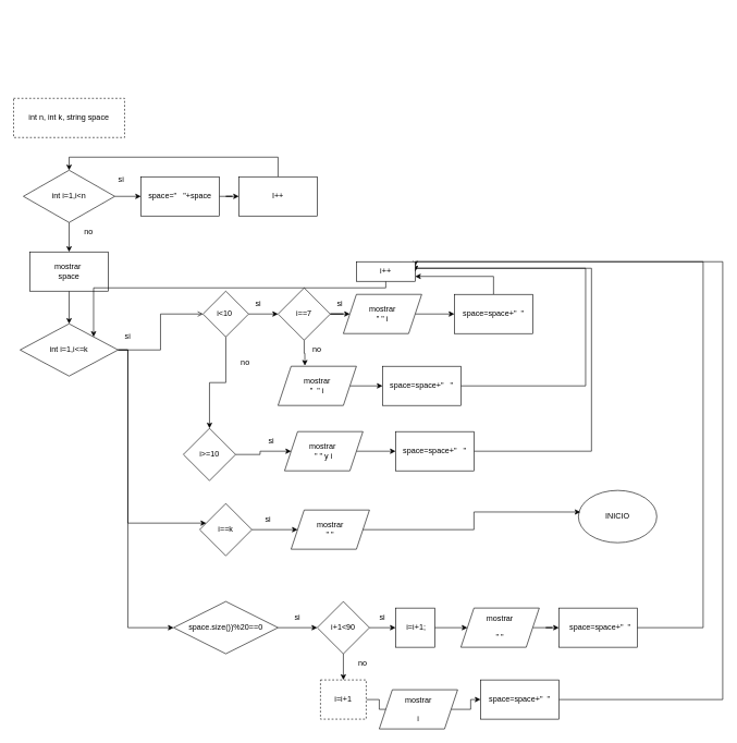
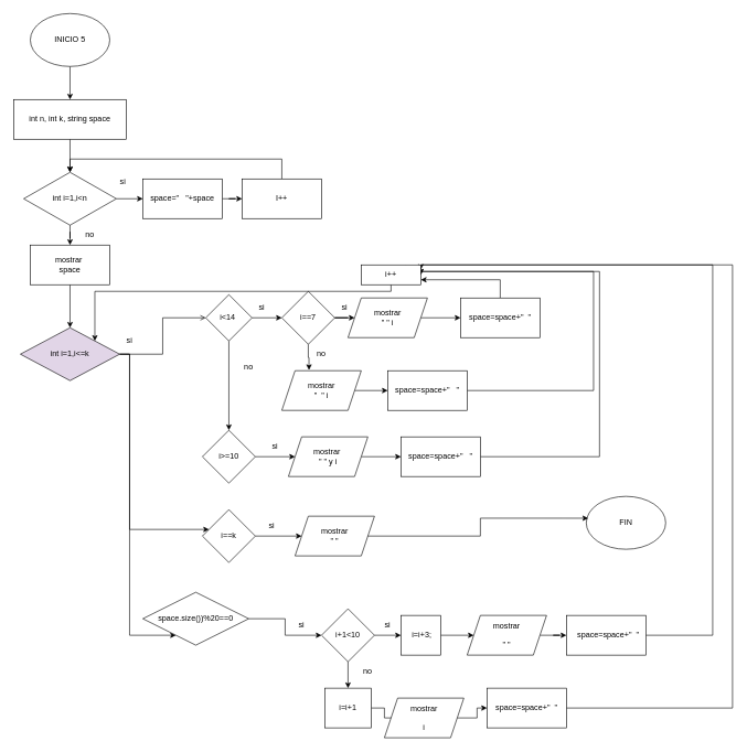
+ <mxCell id="3" value="INICIO 5" style="ellipse;whiteSpace=wrap;html=1;" vertex="1" parent="1"><mxGeometry x="45" y="20" width="120" height="80" as="geometry" /></mxCell>
+ <mxCell id="2" value="" style="edgeStyle=orthogonalEdgeStyle;rounded=0;orthogonalLoop=1;jettySize=auto;html=1;" edge="1" parent="1" source="3" target="5"><mxGeometry relative="1" as="geometry" /></mxCell>
- <mxCell id="5" value="int n, int k,&amp;nbsp;string space" style="whiteSpace=wrap;html=1;dashed=1;" vertex="1" parent="1"><mxGeometry x="20" y="150" width="170" height="60" as="geometry" /></mxCell>
+ <mxCell id="5" value="int n, int k,&amp;nbsp;string space" style="whiteSpace=wrap;html=1;" vertex="1" parent="1"><mxGeometry x="20" y="150" width="170" height="60" as="geometry" /></mxCell>
+ <mxCell id="4" value="" style="edgeStyle=orthogonalEdgeStyle;rounded=0;orthogonalLoop=1;jettySize=auto;html=1;" edge="1" parent="1" source="5" target="8"><mxGeometry relative="1" as="geometry" /></mxCell>
- <mxCell id="14" value="mostrar&amp;nbsp;&lt;div&gt;space&lt;/div&gt;" style="whiteSpace=wrap;html=1;" vertex="1" parent="1"><mxGeometry x="45" y="385" width="120" height="60" as="geometry" /></mxCell>
+ <mxCell id="14" value="mostrar&amp;nbsp;&lt;div&gt;space&lt;/div&gt;" style="whiteSpace=wrap;html=1;" vertex="1" parent="1"><mxGeometry x="45" y="370" width="120" height="60" as="geometry" /></mxCell>
- <mxCell id="21" value="i&amp;lt;10&amp;nbsp;" style="rhombus;whiteSpace=wrap;html=1;" vertex="1" parent="1"><mxGeometry x="310" y="445" width="70" height="70" as="geometry" /></mxCell>
+ <mxCell id="21" value="i&amp;lt;14&amp;nbsp;" style="rhombus;whiteSpace=wrap;html=1;" vertex="1" parent="1"><mxGeometry x="310" y="445" width="70" height="70" as="geometry" /></mxCell>
- <mxCell id="18" value="int i=1,i&amp;lt;=k" style="rhombus;whiteSpace=wrap;html=1;" vertex="1" parent="1"><mxGeometry x="30" y="495" width="150" height="80" as="geometry" /></mxCell>
+ <mxCell id="18" value="int i=1,i&amp;lt;=k" style="rhombus;whiteSpace=wrap;html=1;fillColor=#e1d5e7;" vertex="1" parent="1"><mxGeometry x="30" y="495" width="150" height="80" as="geometry" /></mxCell>
- <mxCell id="34" value="i&amp;gt;=10" style="rhombus;whiteSpace=wrap;html=1;" vertex="1" parent="1"><mxGeometry x="280" y="655" width="80" height="80" as="geometry" /></mxCell>
+ <mxCell id="34" value="i&amp;gt;=10" style="rhombus;whiteSpace=wrap;html=1;" vertex="1" parent="1"><mxGeometry x="305" y="650" width="80" height="80" as="geometry" /></mxCell>
- <mxCell id="42" value="INICIO" style="ellipse;whiteSpace=wrap;html=1;" vertex="1" parent="1"><mxGeometry x="885" y="750" width="120" height="80" as="geometry" /></mxCell>
+ <mxCell id="42" value="FIN" style="ellipse;whiteSpace=wrap;html=1;" vertex="1" parent="1"><mxGeometry x="885" y="750" width="120" height="80" as="geometry" /></mxCell>
- <mxCell id="44" value="space.size())%20==0" style="rhombus;whiteSpace=wrap;html=1;" vertex="1" parent="1"><mxGeometry x="265" y="920" width="160" height="80" as="geometry" /></mxCell>
+ <mxCell id="44" value="space.size())%20==0" style="rhombus;whiteSpace=wrap;html=1;" vertex="1" parent="1"><mxGeometry x="215" y="895" width="160" height="80" as="geometry" /></mxCell>
- <mxCell id="48" value="i+1&amp;lt;90" style="rhombus;whiteSpace=wrap;html=1;" vertex="1" parent="1"><mxGeometry x="485" y="920" width="80" height="80" as="geometry" /></mxCell>
+ <mxCell id="48" value="i+1&amp;lt;10" style="rhombus;whiteSpace=wrap;html=1;" vertex="1" parent="1"><mxGeometry x="485" y="920" width="80" height="80" as="geometry" /></mxCell>
- <mxCell id="50" value="&amp;nbsp;i=i+1;" style="whiteSpace=wrap;html=1;" vertex="1" parent="1"><mxGeometry x="605" y="930" width="60" height="60" as="geometry" /></mxCell>
+ <mxCell id="50" value="&amp;nbsp;i=i+3;" style="whiteSpace=wrap;html=1;" vertex="1" parent="1"><mxGeometry x="605" y="930" width="60" height="60" as="geometry" /></mxCell>
- <mxCell id="56" value="i=i+1" style="whiteSpace=wrap;html=1;dashed=1;" vertex="1" parent="1"><mxGeometry x="490" y="1040" width="70" height="60" as="geometry" /></mxCell>
+ <mxCell id="56" value="i=i+1" style="whiteSpace=wrap;html=1;" vertex="1" parent="1"><mxGeometry x="490" y="1040" width="70" height="60" as="geometry" /></mxCell>
